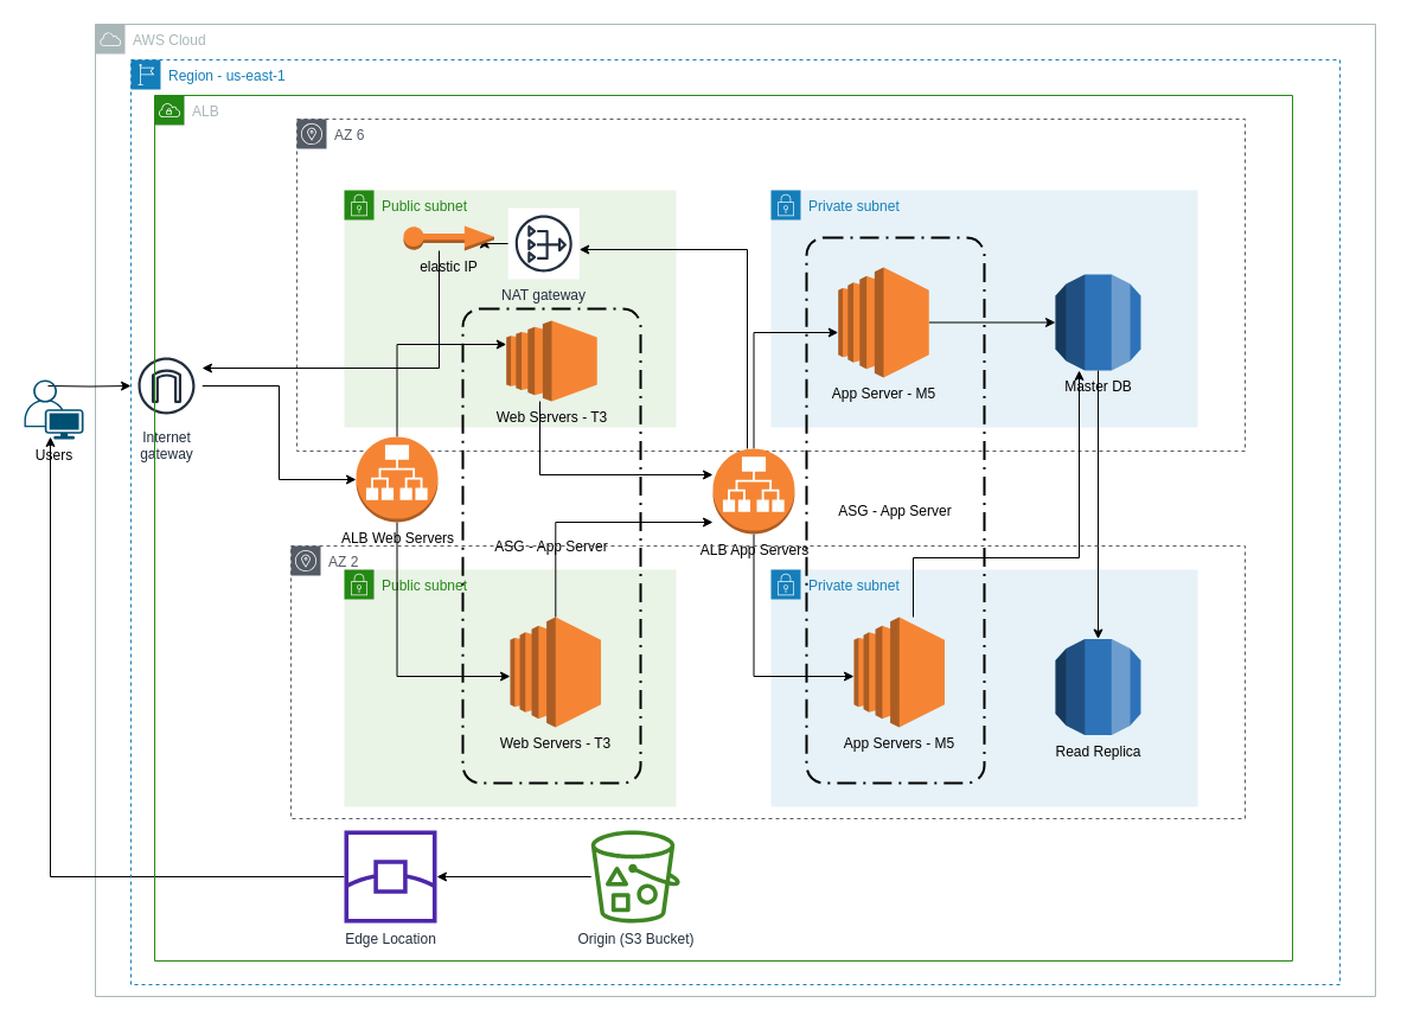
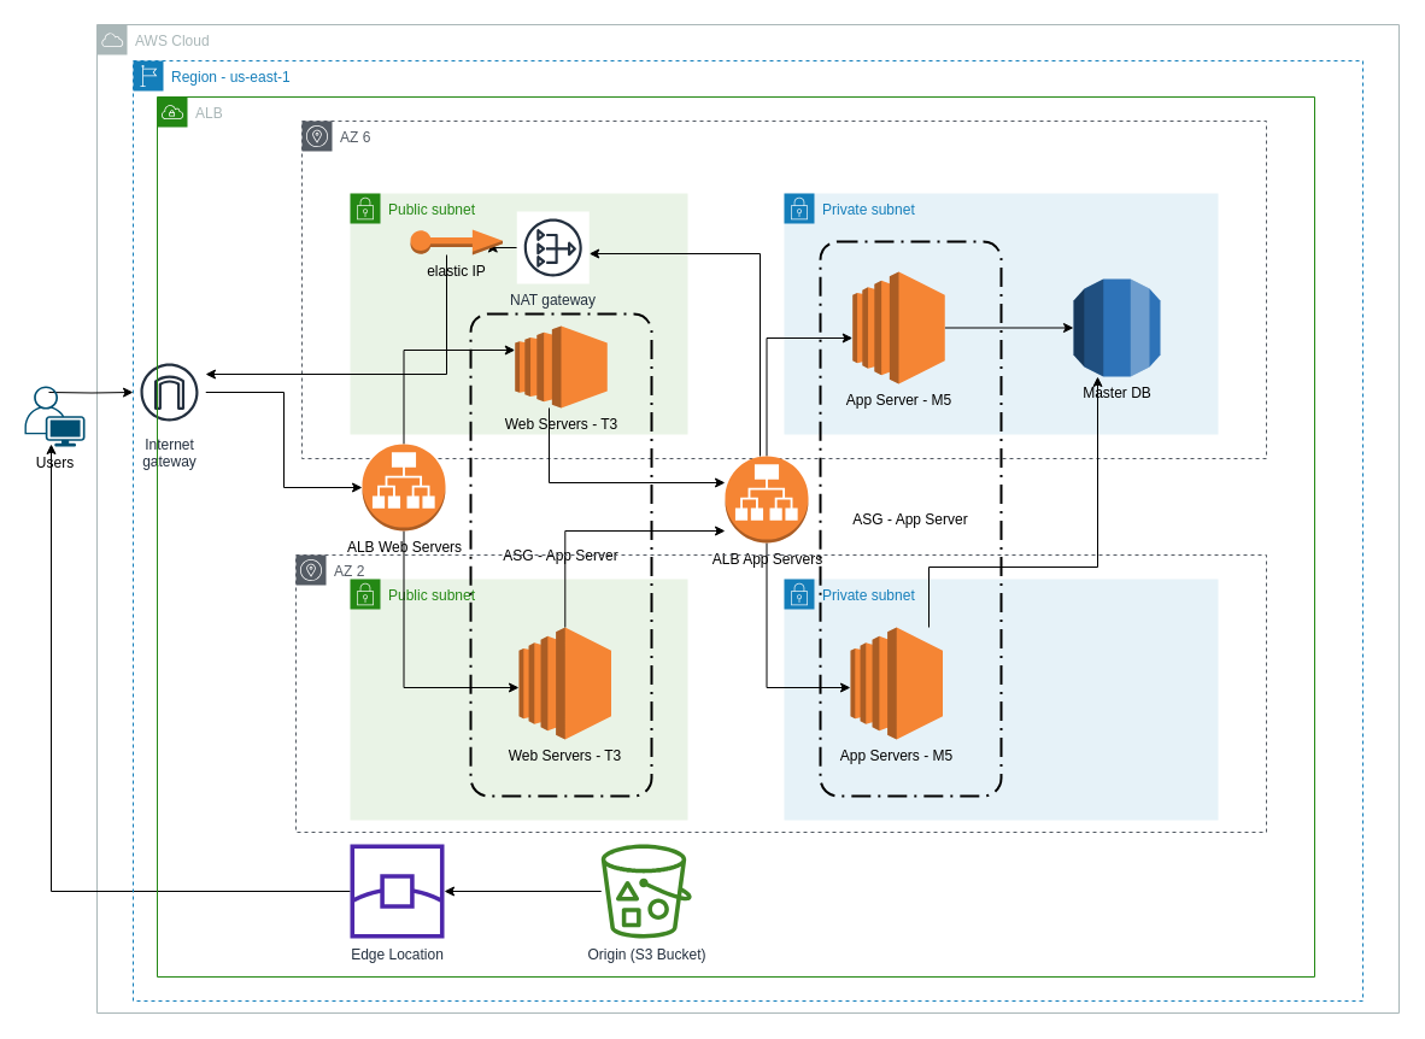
- <mxCell id="31" style="edgeStyle=orthogonalEdgeStyle;rounded=0;orthogonalLoop=1;jettySize=auto;html=1;entryX=0.5;entryY=0;entryDx=0;entryDy=0;entryPerimeter=0;" parent="1" source="11" target="4" edge="1"><mxGeometry relative="1" as="geometry" /></mxCell>
- <mxCell id="33" value="App Servers - M5" style="outlineConnect=0;dashed=0;verticalLabelPosition=bottom;verticalAlign=top;align=center;html=1;shape=mxgraph.aws3.ec2;fillColor=#F58534;gradientColor=none;" parent="1" vertex="1"><mxGeometry x="720" y="520" width="76.5" height="93" as="geometry" /></mxCell>
+ <mxCell id="33" value="App Servers - M5" style="outlineConnect=0;dashed=0;verticalLabelPosition=bottom;verticalAlign=top;align=center;html=1;shape=mxgraph.aws3.ec2;fillColor=#F58534;gradientColor=none;" parent="1" vertex="1"><mxGeometry x="705" y="520" width="76.5" height="93" as="geometry" /></mxCell>
- <mxCell id="4" value="Read Replica" style="outlineConnect=0;dashed=0;verticalLabelPosition=bottom;verticalAlign=top;align=center;html=1;shape=mxgraph.aws3.rds;fillColor=#2E73B8;gradientColor=none;" parent="3" vertex="1"><mxGeometry x="240" y="58.5" width="72" height="81" as="geometry" /></mxCell>
